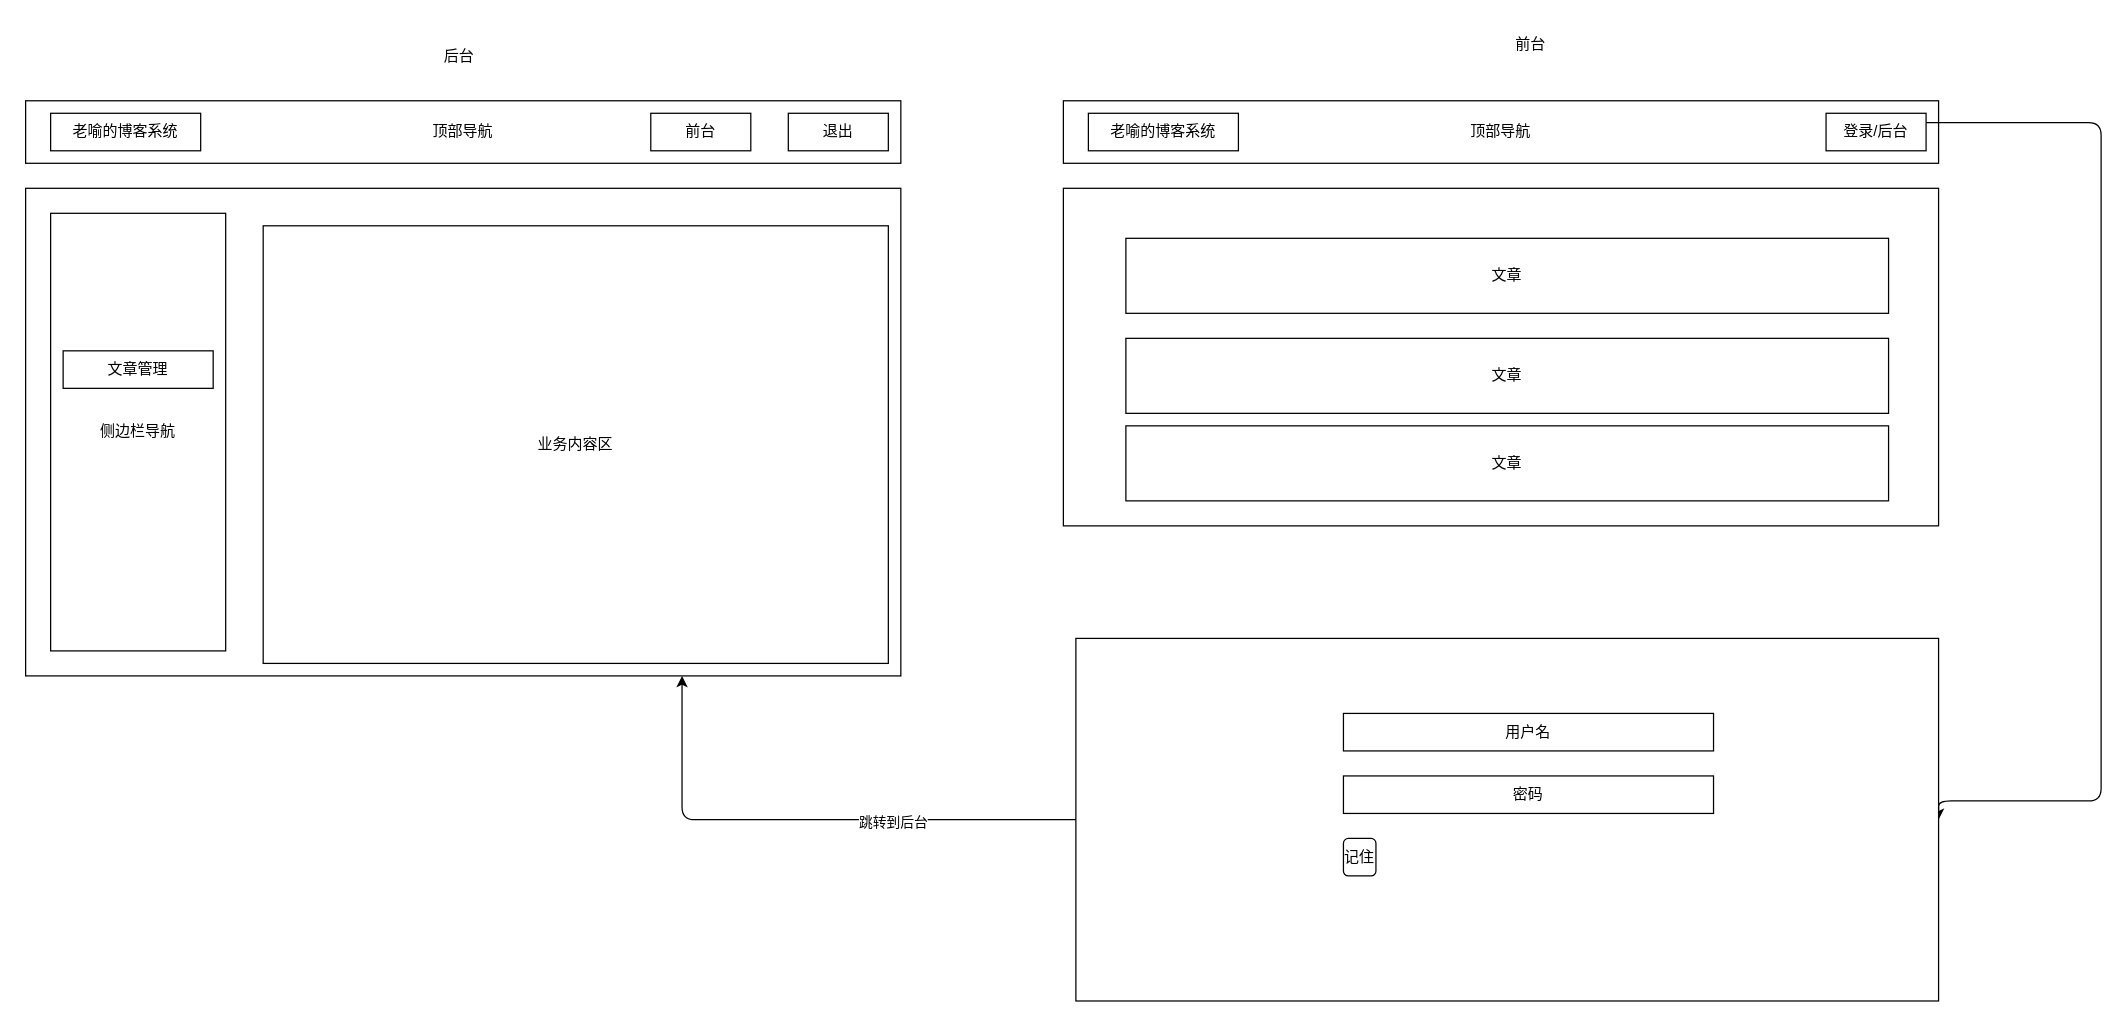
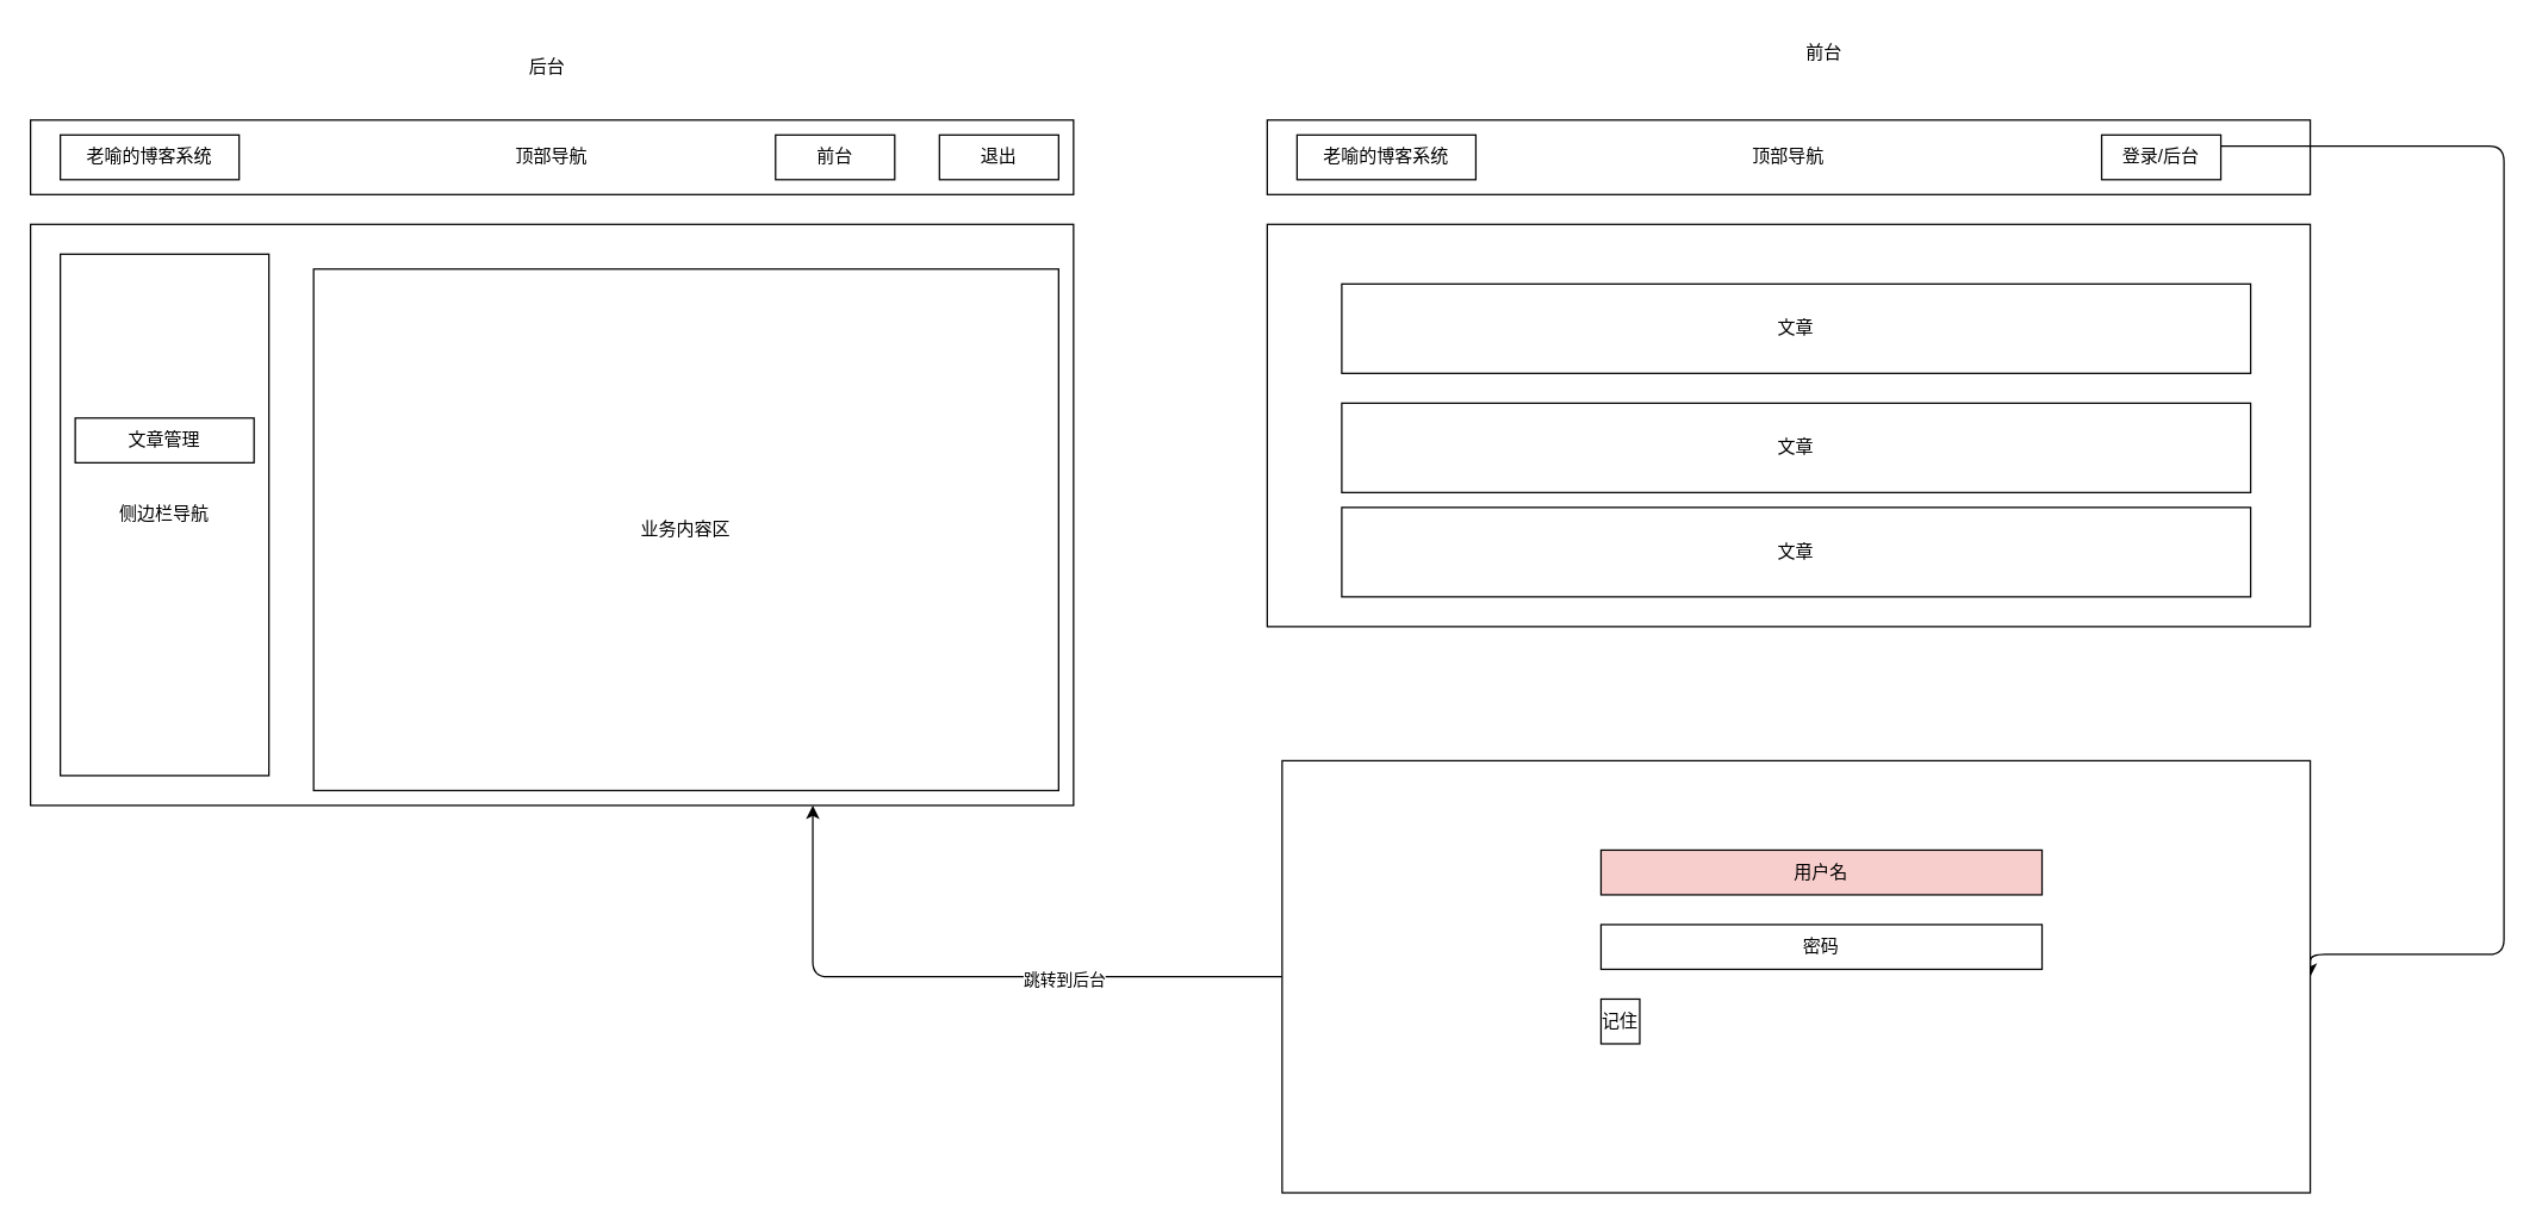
- <mxCell id="9" value="登录/后台" style="rounded=0;whiteSpace=wrap;html=1;" vertex="1" parent="1"><mxGeometry x="1460" y="90" width="80" height="30" as="geometry" /></mxCell>
+ <mxCell id="9" value="登录/后台" style="rounded=0;whiteSpace=wrap;html=1;" vertex="1" parent="1"><mxGeometry x="1410" y="90" width="80" height="30" as="geometry" /></mxCell>
- <mxCell id="19" value="用户名" style="rounded=0;whiteSpace=wrap;html=1;" vertex="1" parent="1"><mxGeometry x="1074" y="570" width="296" height="30" as="geometry" /></mxCell>
+ <mxCell id="19" value="用户名" style="rounded=0;whiteSpace=wrap;html=1;fillColor=#f8cecc;" vertex="1" parent="1"><mxGeometry x="1074" y="570" width="296" height="30" as="geometry" /></mxCell>
- <mxCell id="21" value="记住" style="whiteSpace=wrap;html=1;rounded=1;" vertex="1" parent="1"><mxGeometry x="1074" y="670" width="26" height="30" as="geometry" /></mxCell>
+ <mxCell id="21" value="记住" style="rounded=0;whiteSpace=wrap;html=1;" vertex="1" parent="1"><mxGeometry x="1074" y="670" width="26" height="30" as="geometry" /></mxCell>
